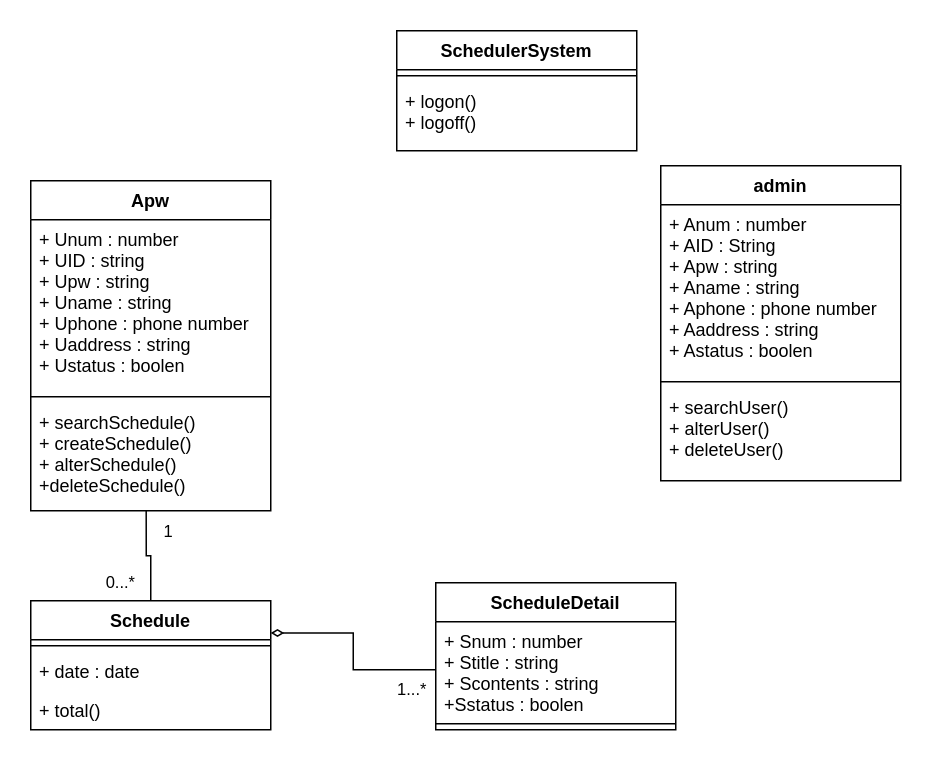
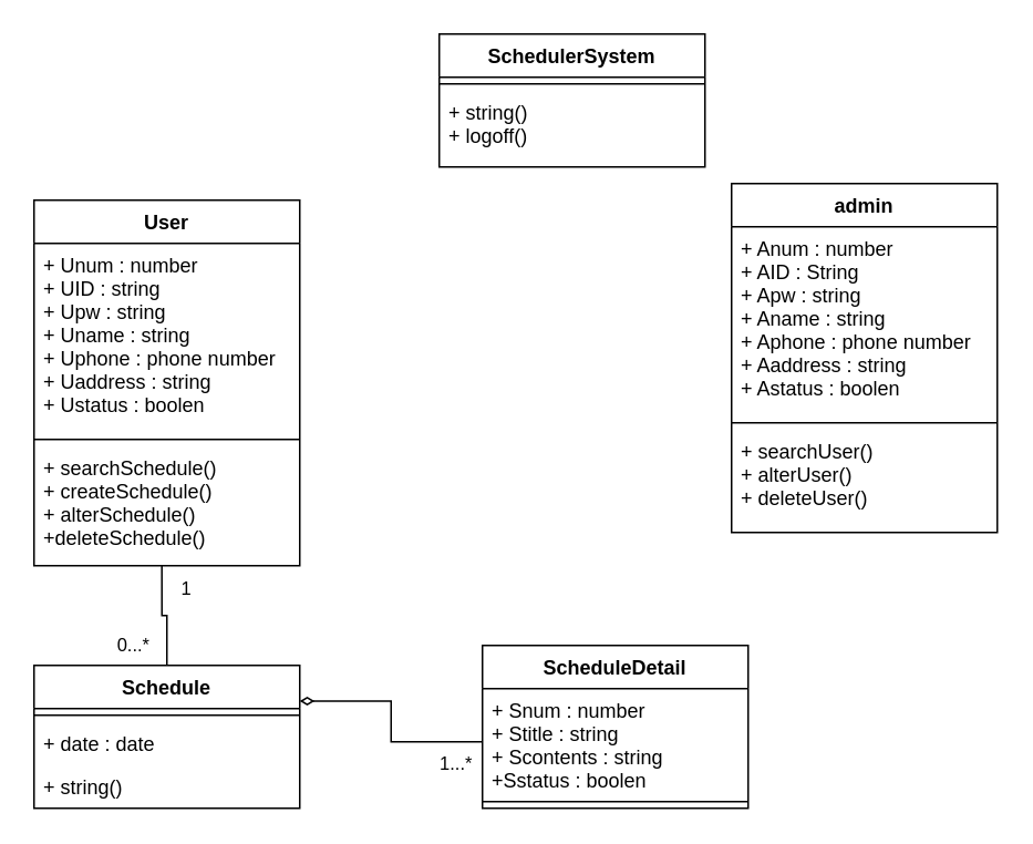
- <mxCell id="4" value="+ logon()&#10;+ logoff()" style="text;strokeColor=none;fillColor=none;align=left;verticalAlign=top;spacingLeft=4;spacingRight=4;overflow=hidden;rotatable=0;points=[[0,0.5],[1,0.5]];portConstraint=eastwest;" parent="2" vertex="1"><mxGeometry y="34" width="160" height="46" as="geometry" /></mxCell>
+ <mxCell id="4" value="+ string()&#10;+ logoff()" style="text;strokeColor=none;fillColor=none;align=left;verticalAlign=top;spacingLeft=4;spacingRight=4;overflow=hidden;rotatable=0;points=[[0,0.5],[1,0.5]];portConstraint=eastwest;" parent="2" vertex="1"><mxGeometry y="34" width="160" height="46" as="geometry" /></mxCell>
- <mxCell id="17" value="Apw" style="swimlane;fontStyle=1;align=center;verticalAlign=top;childLayout=stackLayout;horizontal=1;startSize=26;horizontalStack=0;resizeParent=1;resizeParentMax=0;resizeLast=0;collapsible=1;marginBottom=0;" vertex="1" parent="1"><mxGeometry x="20" y="120" width="160" height="220" as="geometry" /></mxCell>
+ <mxCell id="17" value="User" style="swimlane;fontStyle=1;align=center;verticalAlign=top;childLayout=stackLayout;horizontal=1;startSize=26;horizontalStack=0;resizeParent=1;resizeParentMax=0;resizeLast=0;collapsible=1;marginBottom=0;" vertex="1" parent="1"><mxGeometry x="20" y="120" width="160" height="220" as="geometry" /></mxCell>
- <mxCell id="8" value="+ total()" style="text;strokeColor=none;fillColor=none;align=left;verticalAlign=top;spacingLeft=4;spacingRight=4;overflow=hidden;rotatable=0;points=[[0,0.5],[1,0.5]];portConstraint=eastwest;" parent="5" vertex="1"><mxGeometry y="60" width="160" height="26" as="geometry" /></mxCell>
+ <mxCell id="8" value="+ string()" style="text;strokeColor=none;fillColor=none;align=left;verticalAlign=top;spacingLeft=4;spacingRight=4;overflow=hidden;rotatable=0;points=[[0,0.5],[1,0.5]];portConstraint=eastwest;" parent="5" vertex="1"><mxGeometry y="60" width="160" height="26" as="geometry" /></mxCell>
